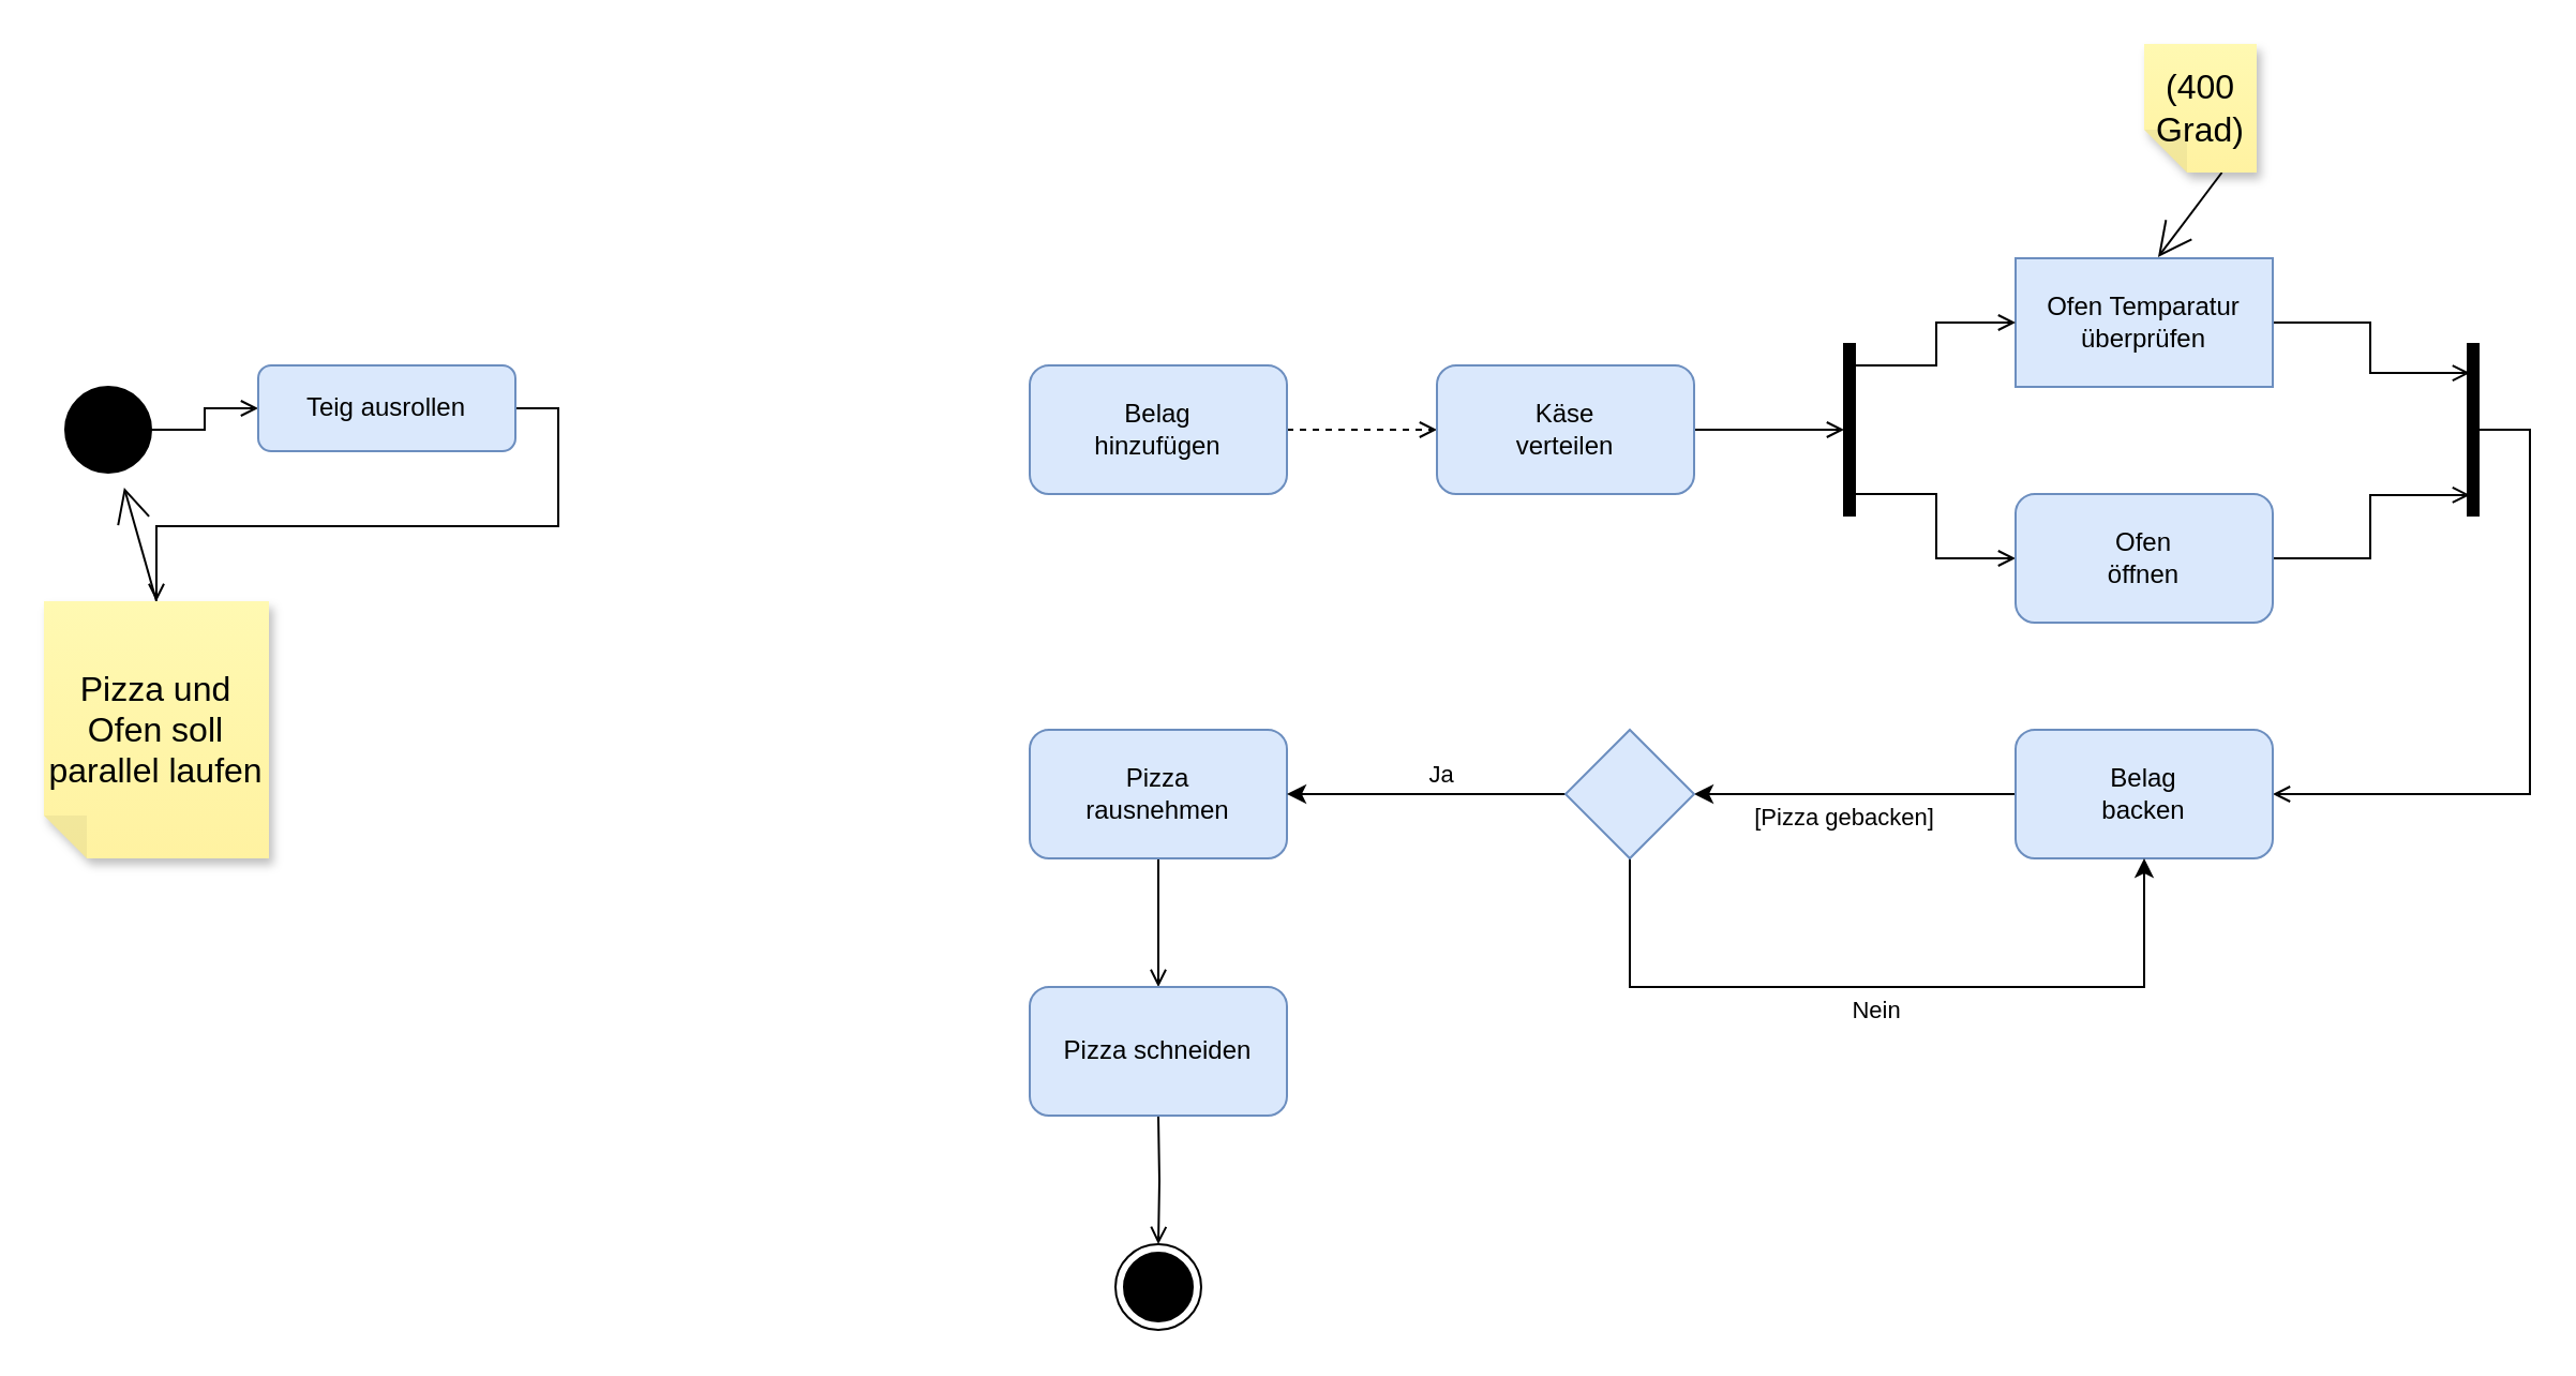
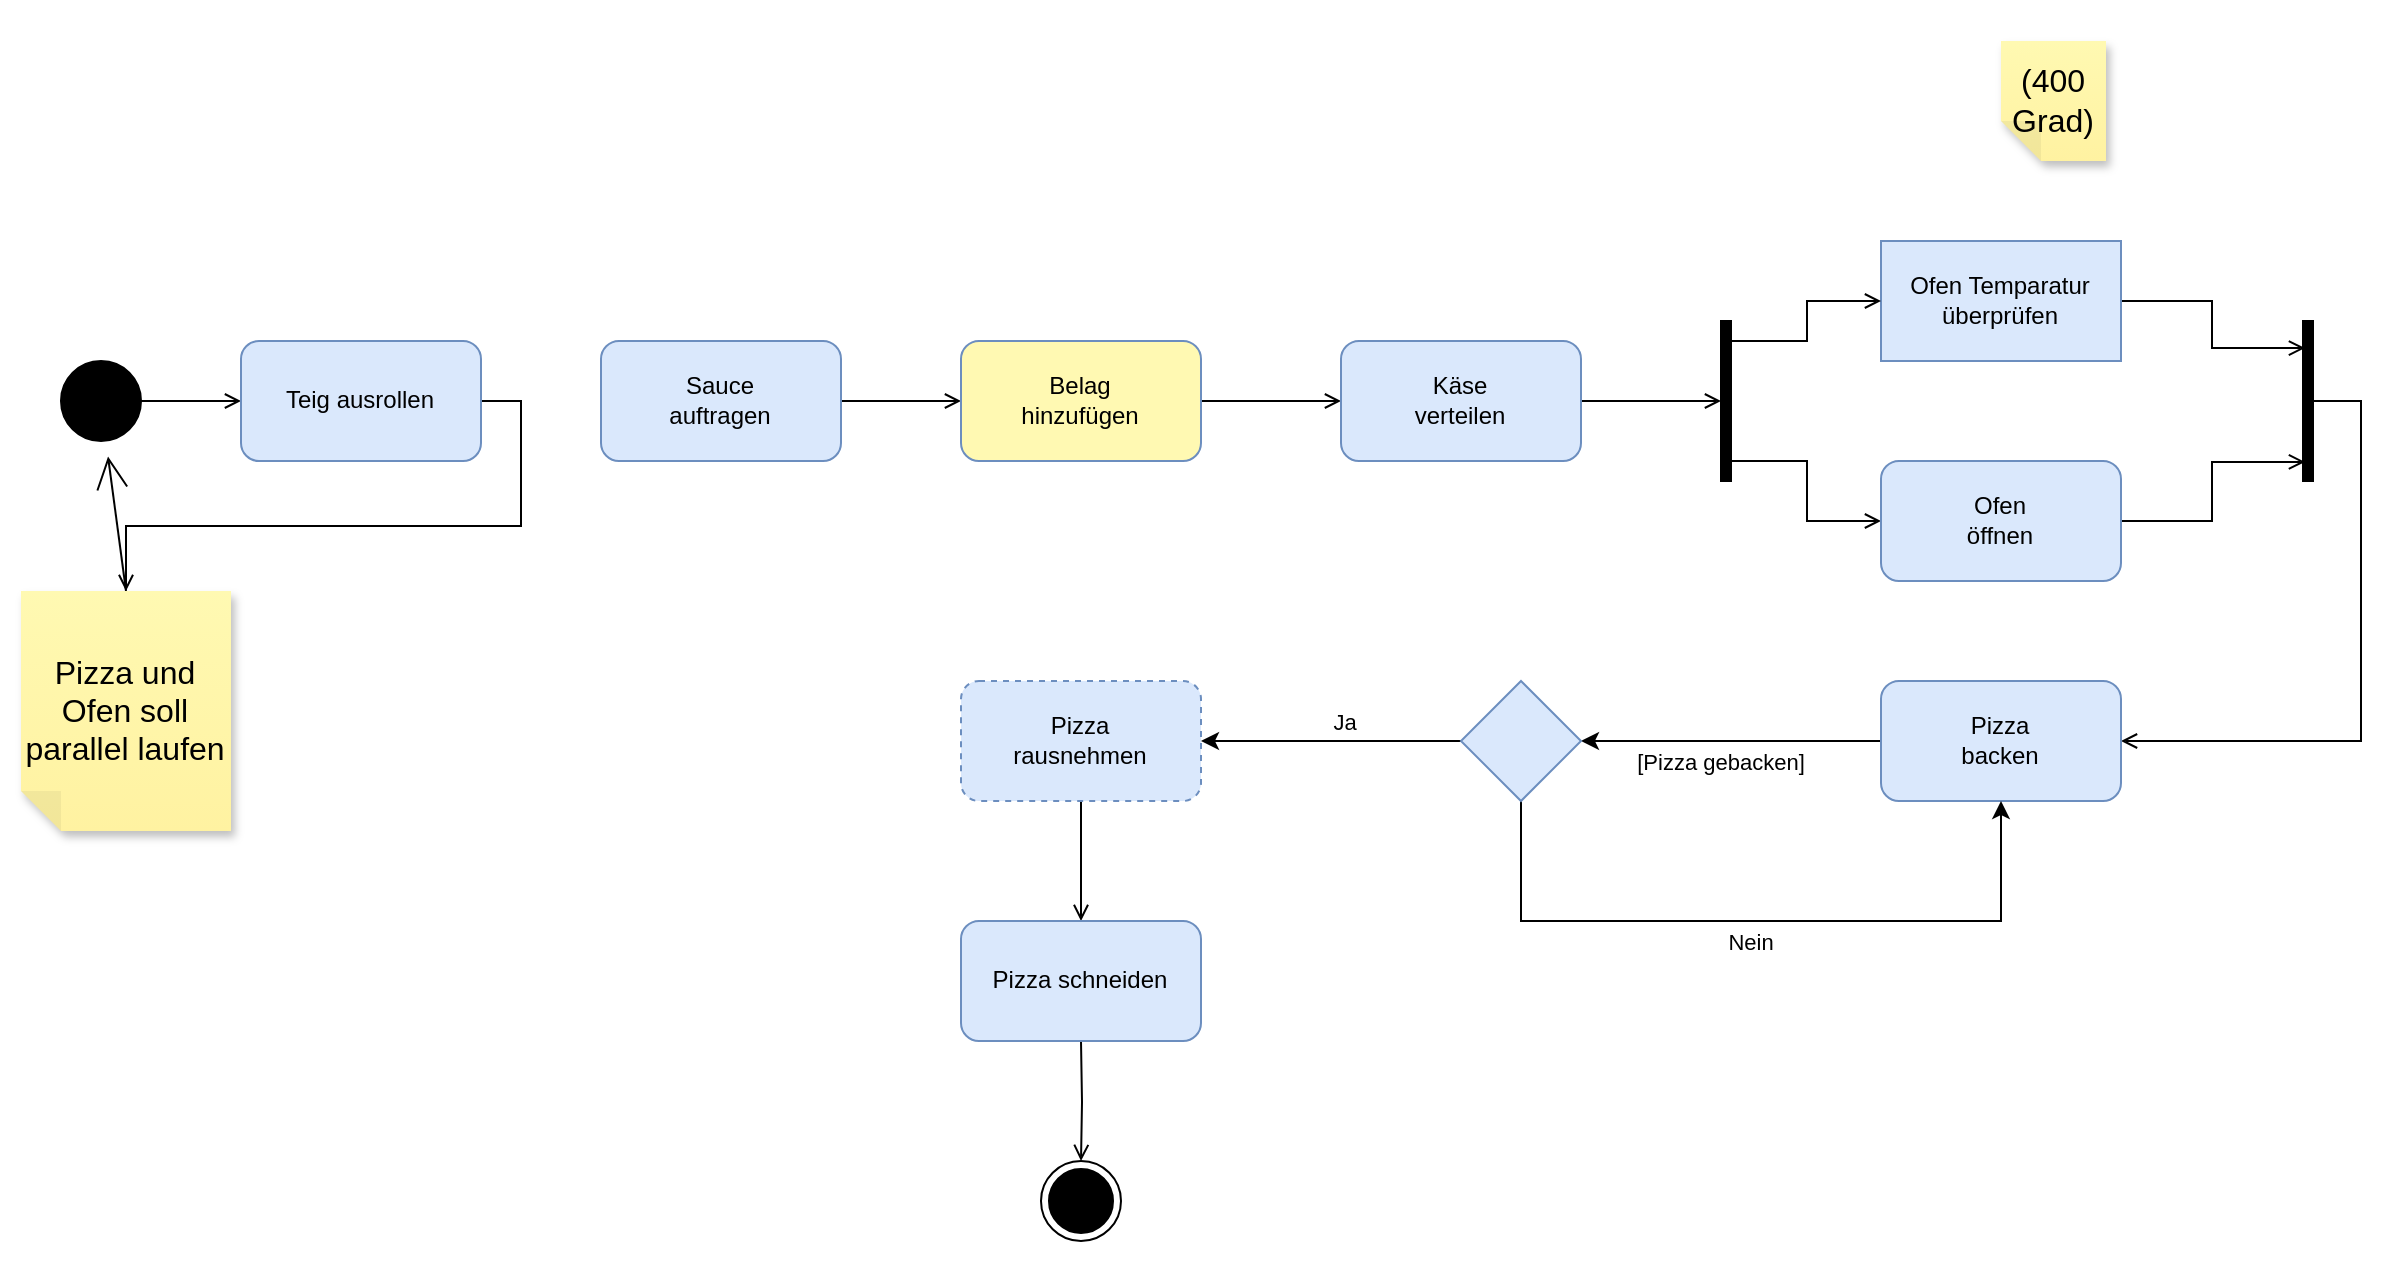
- <mxCell id="36" style="edgeStyle=none;curved=1;rounded=0;orthogonalLoop=1;jettySize=auto;html=1;exitX=0;exitY=0;exitDx=16.25;exitDy=0;exitPerimeter=0;entryX=0.554;entryY=-0.008;entryDx=0;entryDy=0;entryPerimeter=0;fontSize=12;endArrow=open;startSize=14;endSize=14;sourcePerimeterSpacing=8;targetPerimeterSpacing=8;" edge="1" parent="1" source="37" target="13"><mxGeometry relative="1" as="geometry" /></mxCell>
- <mxCell id="5" value="Teig ausrollen" style="rounded=1;whiteSpace=wrap;html=1;fillColor=#dae8fc;strokeColor=#6c8ebf;" parent="1" vertex="1"><mxGeometry x="120" y="170" width="120" height="40" as="geometry" /></mxCell>
+ <mxCell id="5" value="Teig ausrollen" style="rounded=1;whiteSpace=wrap;html=1;fillColor=#dae8fc;strokeColor=#6c8ebf;" parent="1" vertex="1"><mxGeometry x="120" y="170" width="120" height="60" as="geometry" /></mxCell>
+ <mxCell id="7" value="Sauce&lt;br&gt;auftragen" style="rounded=1;whiteSpace=wrap;html=1;fillColor=#dae8fc;strokeColor=#6c8ebf;" parent="1" vertex="1"><mxGeometry x="300" y="170" width="120" height="60" as="geometry" /></mxCell>
+ <mxCell id="6" style="edgeStyle=orthogonalEdgeStyle;rounded=0;orthogonalLoop=1;jettySize=auto;html=1;exitX=1;exitY=0.5;exitDx=0;exitDy=0;entryX=0;entryY=0.5;entryDx=0;entryDy=0;endArrow=open;endFill=0;" parent="1" source="7" target="9" edge="1"><mxGeometry relative="1" as="geometry" /></mxCell>
- <mxCell id="9" value="Belag&lt;br&gt;hinzufügen" style="rounded=1;whiteSpace=wrap;html=1;fillColor=#dae8fc;strokeColor=#6c8ebf;" parent="1" vertex="1"><mxGeometry x="480" y="170" width="120" height="60" as="geometry" /></mxCell>
+ <mxCell id="9" value="Belag&lt;br&gt;hinzufügen" style="rounded=1;whiteSpace=wrap;html=1;fillColor=#fff9b2;strokeColor=#6c8ebf;" parent="1" vertex="1"><mxGeometry x="480" y="170" width="120" height="60" as="geometry" /></mxCell>
- <mxCell id="8" style="edgeStyle=orthogonalEdgeStyle;rounded=0;orthogonalLoop=1;jettySize=auto;html=1;exitX=1;exitY=0.5;exitDx=0;exitDy=0;entryX=0;entryY=0.5;entryDx=0;entryDy=0;endArrow=open;endFill=0;dashed=1;" parent="1" source="9" target="11" edge="1"><mxGeometry relative="1" as="geometry" /></mxCell>
+ <mxCell id="8" style="edgeStyle=orthogonalEdgeStyle;rounded=0;orthogonalLoop=1;jettySize=auto;html=1;exitX=1;exitY=0.5;exitDx=0;exitDy=0;entryX=0;entryY=0.5;entryDx=0;entryDy=0;endArrow=open;endFill=0;" parent="1" source="9" target="11" edge="1"><mxGeometry relative="1" as="geometry" /></mxCell>
- <mxCell id="35" value="Pizza und Ofen soll parallel laufen" style="shape=note;whiteSpace=wrap;html=1;backgroundOutline=1;fontColor=#000000;darkOpacity=0.05;fillColor=#FFF9B2;strokeColor=none;fillStyle=solid;direction=west;gradientDirection=north;gradientColor=#FFF2A1;shadow=1;size=20;pointerEvents=1;fontSize=16;" vertex="1" parent="1"><mxGeometry x="20" y="280" width="105" height="120" as="geometry" /></mxCell>
+ <mxCell id="35" value="Pizza und Ofen soll parallel laufen" style="shape=note;whiteSpace=wrap;html=1;backgroundOutline=1;fontColor=#000000;darkOpacity=0.05;fillColor=#FFF9B2;strokeColor=none;fillStyle=solid;direction=west;gradientDirection=north;gradientColor=#FFF2A1;shadow=1;size=20;pointerEvents=1;fontSize=16;" vertex="1" parent="1"><mxGeometry x="10" y="295" width="105" height="120" as="geometry" /></mxCell>
- <mxCell id="25" value="Pizza&lt;br&gt;rausnehmen" style="rounded=1;whiteSpace=wrap;html=1;fillColor=#dae8fc;strokeColor=#6c8ebf;" parent="1" vertex="1"><mxGeometry x="480" y="340" width="120" height="60" as="geometry" /></mxCell>
+ <mxCell id="25" value="Pizza&lt;br&gt;rausnehmen" style="rounded=1;whiteSpace=wrap;html=1;fillColor=#dae8fc;strokeColor=#6c8ebf;dashed=1;" parent="1" vertex="1"><mxGeometry x="480" y="340" width="120" height="60" as="geometry" /></mxCell>
- <mxCell id="23" value="Belag&lt;br&gt;backen" style="rounded=1;whiteSpace=wrap;html=1;fillColor=#dae8fc;strokeColor=#6c8ebf;" parent="1" vertex="1"><mxGeometry x="940" y="340" width="120" height="60" as="geometry" /></mxCell>
+ <mxCell id="23" value="Pizza&lt;br&gt;backen" style="rounded=1;whiteSpace=wrap;html=1;fillColor=#dae8fc;strokeColor=#6c8ebf;" parent="1" vertex="1"><mxGeometry x="940" y="340" width="120" height="60" as="geometry" /></mxCell>
